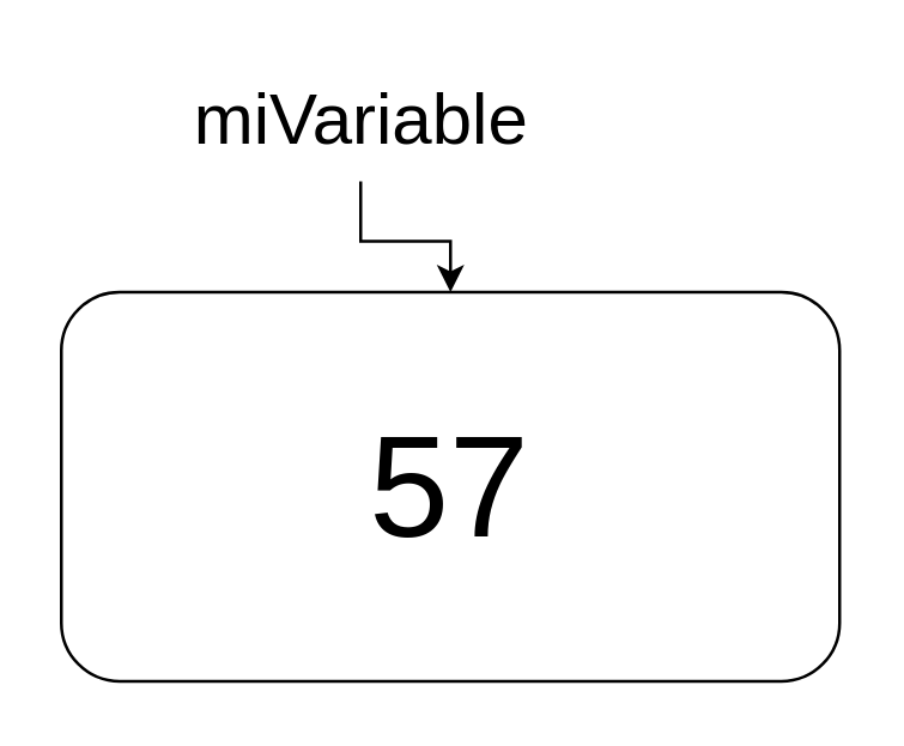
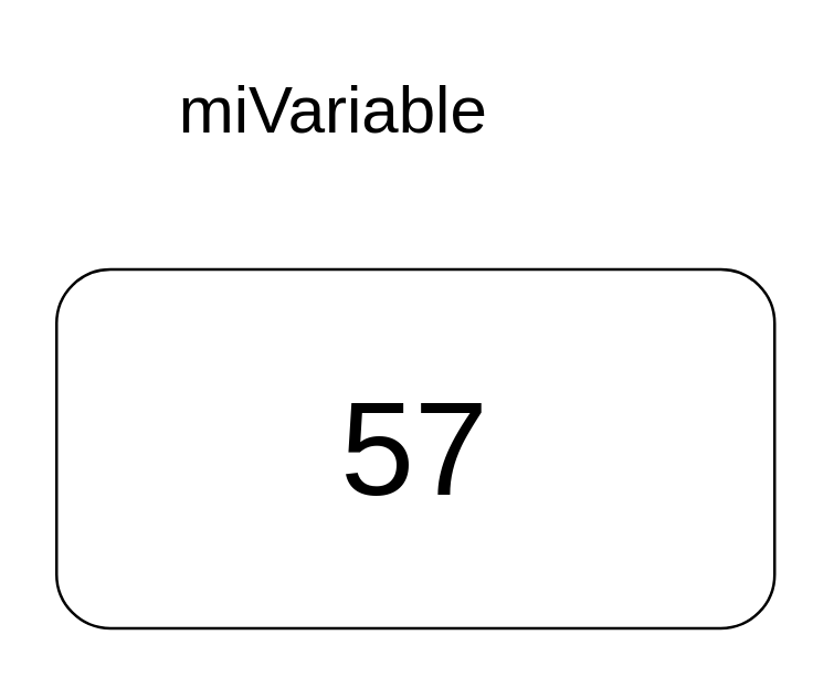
- <mxCell id="3" style="edgeStyle=orthogonalEdgeStyle;rounded=0;orthogonalLoop=1;jettySize=auto;html=1;entryX=0.5;entryY=0;entryDx=0;entryDy=0;" edge="1" parent="1" source="4" target="2"><mxGeometry relative="1" as="geometry" /></mxCell>
